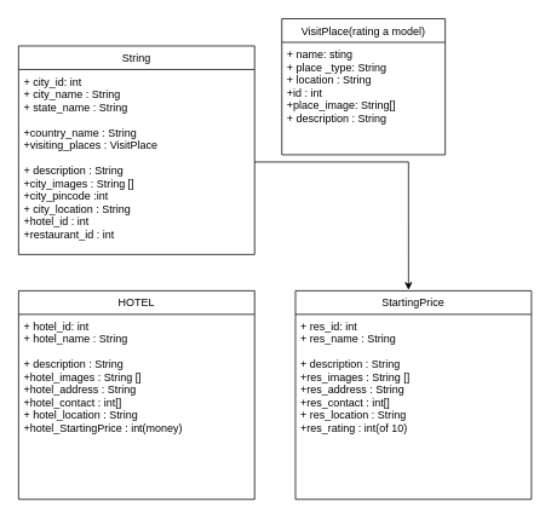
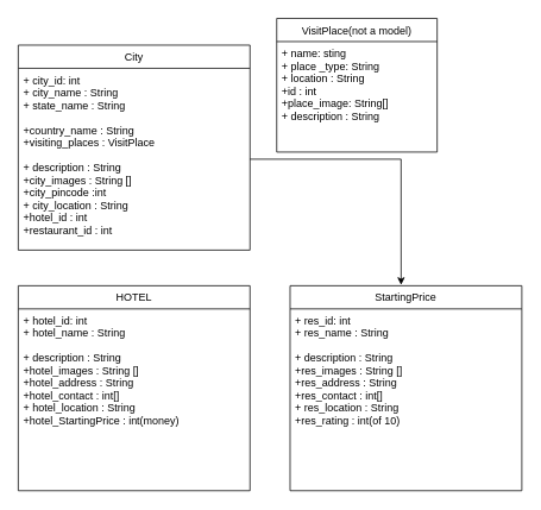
- <mxCell id="4" value="VisitPlace(rating a model)" style="swimlane;fontStyle=0;childLayout=stackLayout;horizontal=1;startSize=26;fillColor=none;horizontalStack=0;resizeParent=1;resizeParentMax=0;resizeLast=0;collapsible=1;marginBottom=0;" vertex="1" parent="1"><mxGeometry x="310" y="20" width="180" height="150" as="geometry" /></mxCell>
+ <mxCell id="4" value="VisitPlace(not a model)" style="swimlane;fontStyle=0;childLayout=stackLayout;horizontal=1;startSize=26;fillColor=none;horizontalStack=0;resizeParent=1;resizeParentMax=0;resizeLast=0;collapsible=1;marginBottom=0;" vertex="1" parent="1"><mxGeometry x="310" y="20" width="180" height="150" as="geometry" /></mxCell>
- <mxCell id="2" value="String" style="swimlane;fontStyle=0;childLayout=stackLayout;horizontal=1;startSize=26;fillColor=none;horizontalStack=0;resizeParent=1;resizeParentMax=0;resizeLast=0;collapsible=1;marginBottom=0;" vertex="1" parent="1"><mxGeometry x="20" y="50" width="260" height="230" as="geometry" /></mxCell>
+ <mxCell id="2" value="City" style="swimlane;fontStyle=0;childLayout=stackLayout;horizontal=1;startSize=26;fillColor=none;horizontalStack=0;resizeParent=1;resizeParentMax=0;resizeLast=0;collapsible=1;marginBottom=0;" vertex="1" parent="1"><mxGeometry x="20" y="50" width="260" height="230" as="geometry" /></mxCell>
